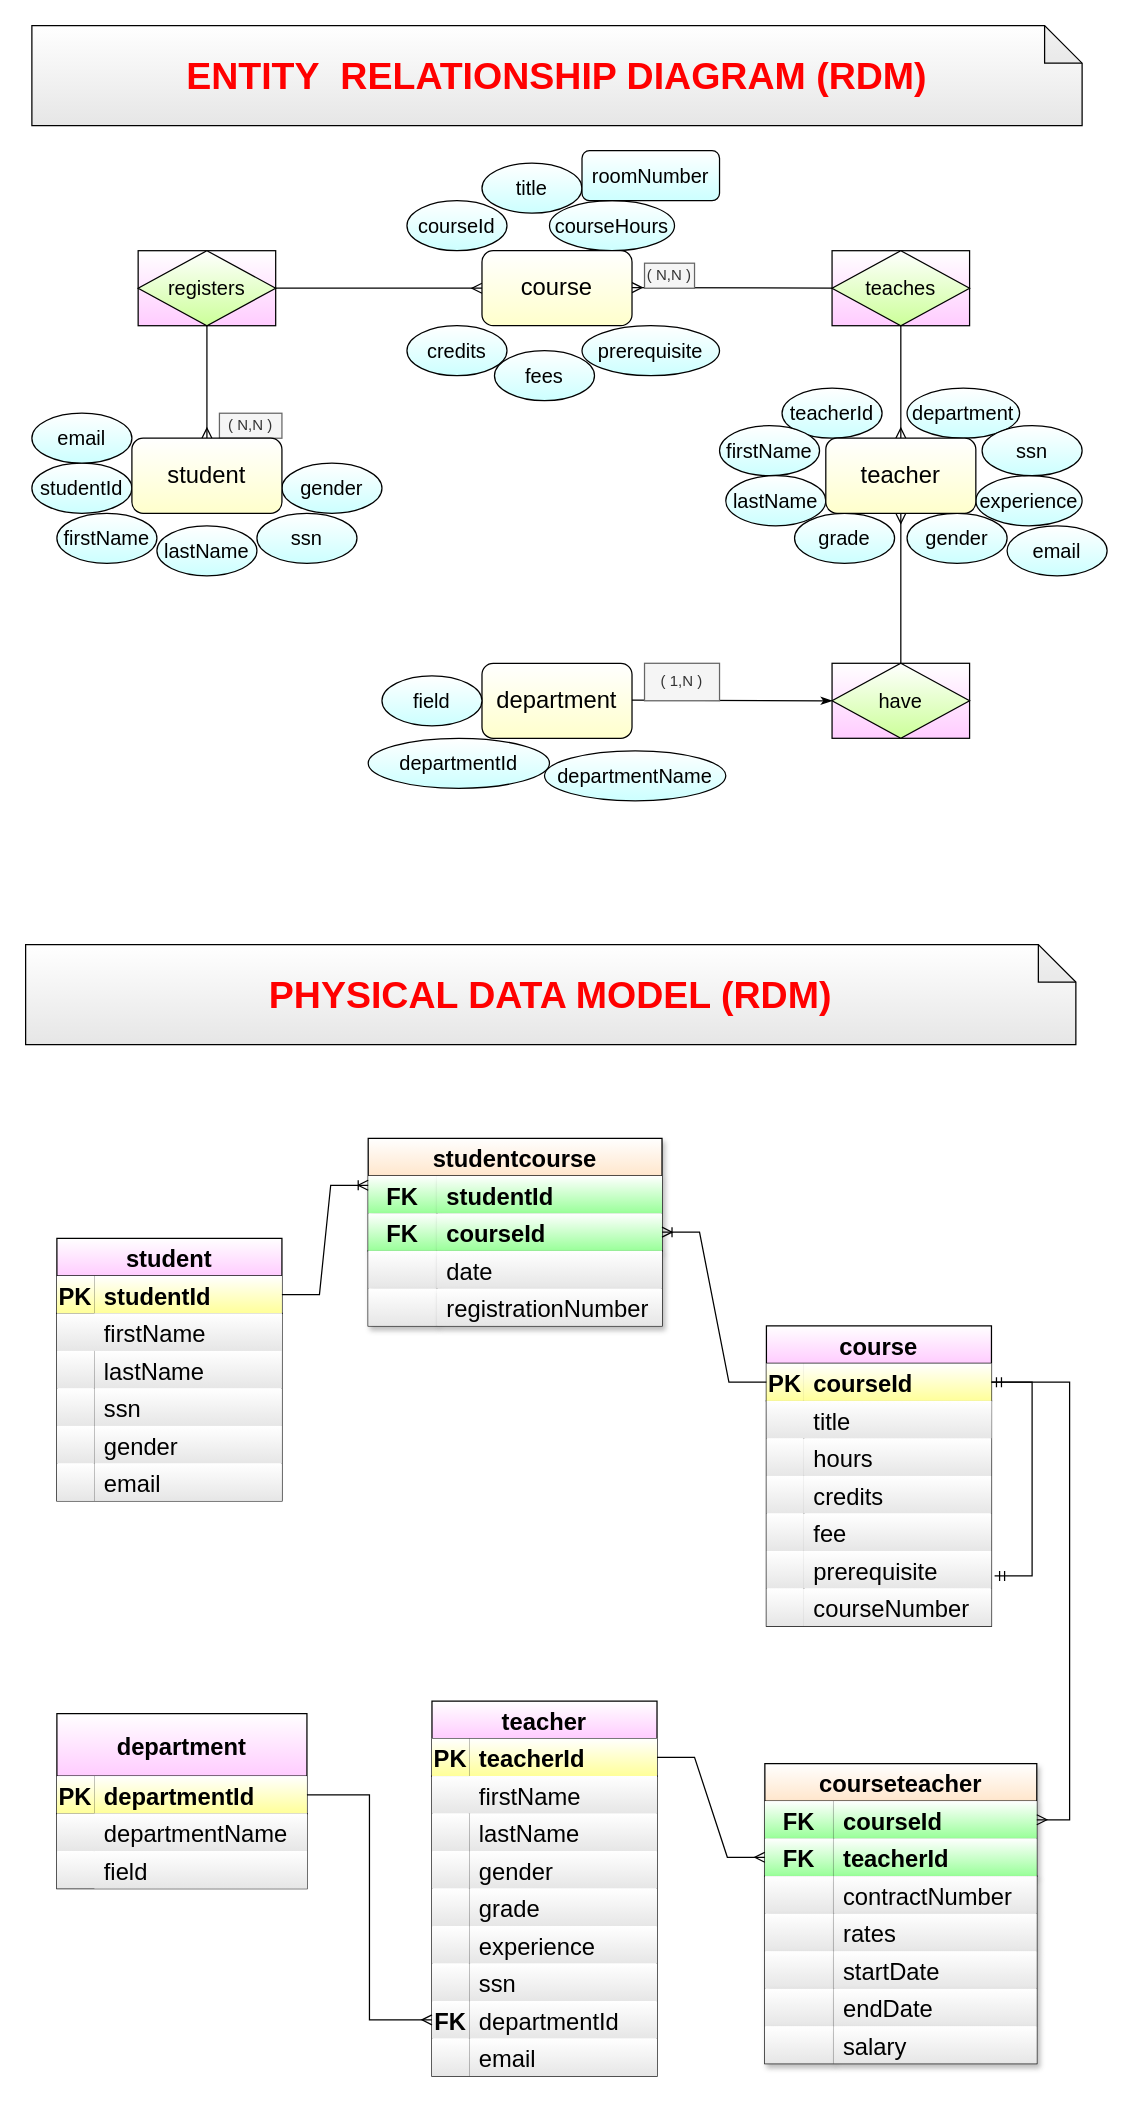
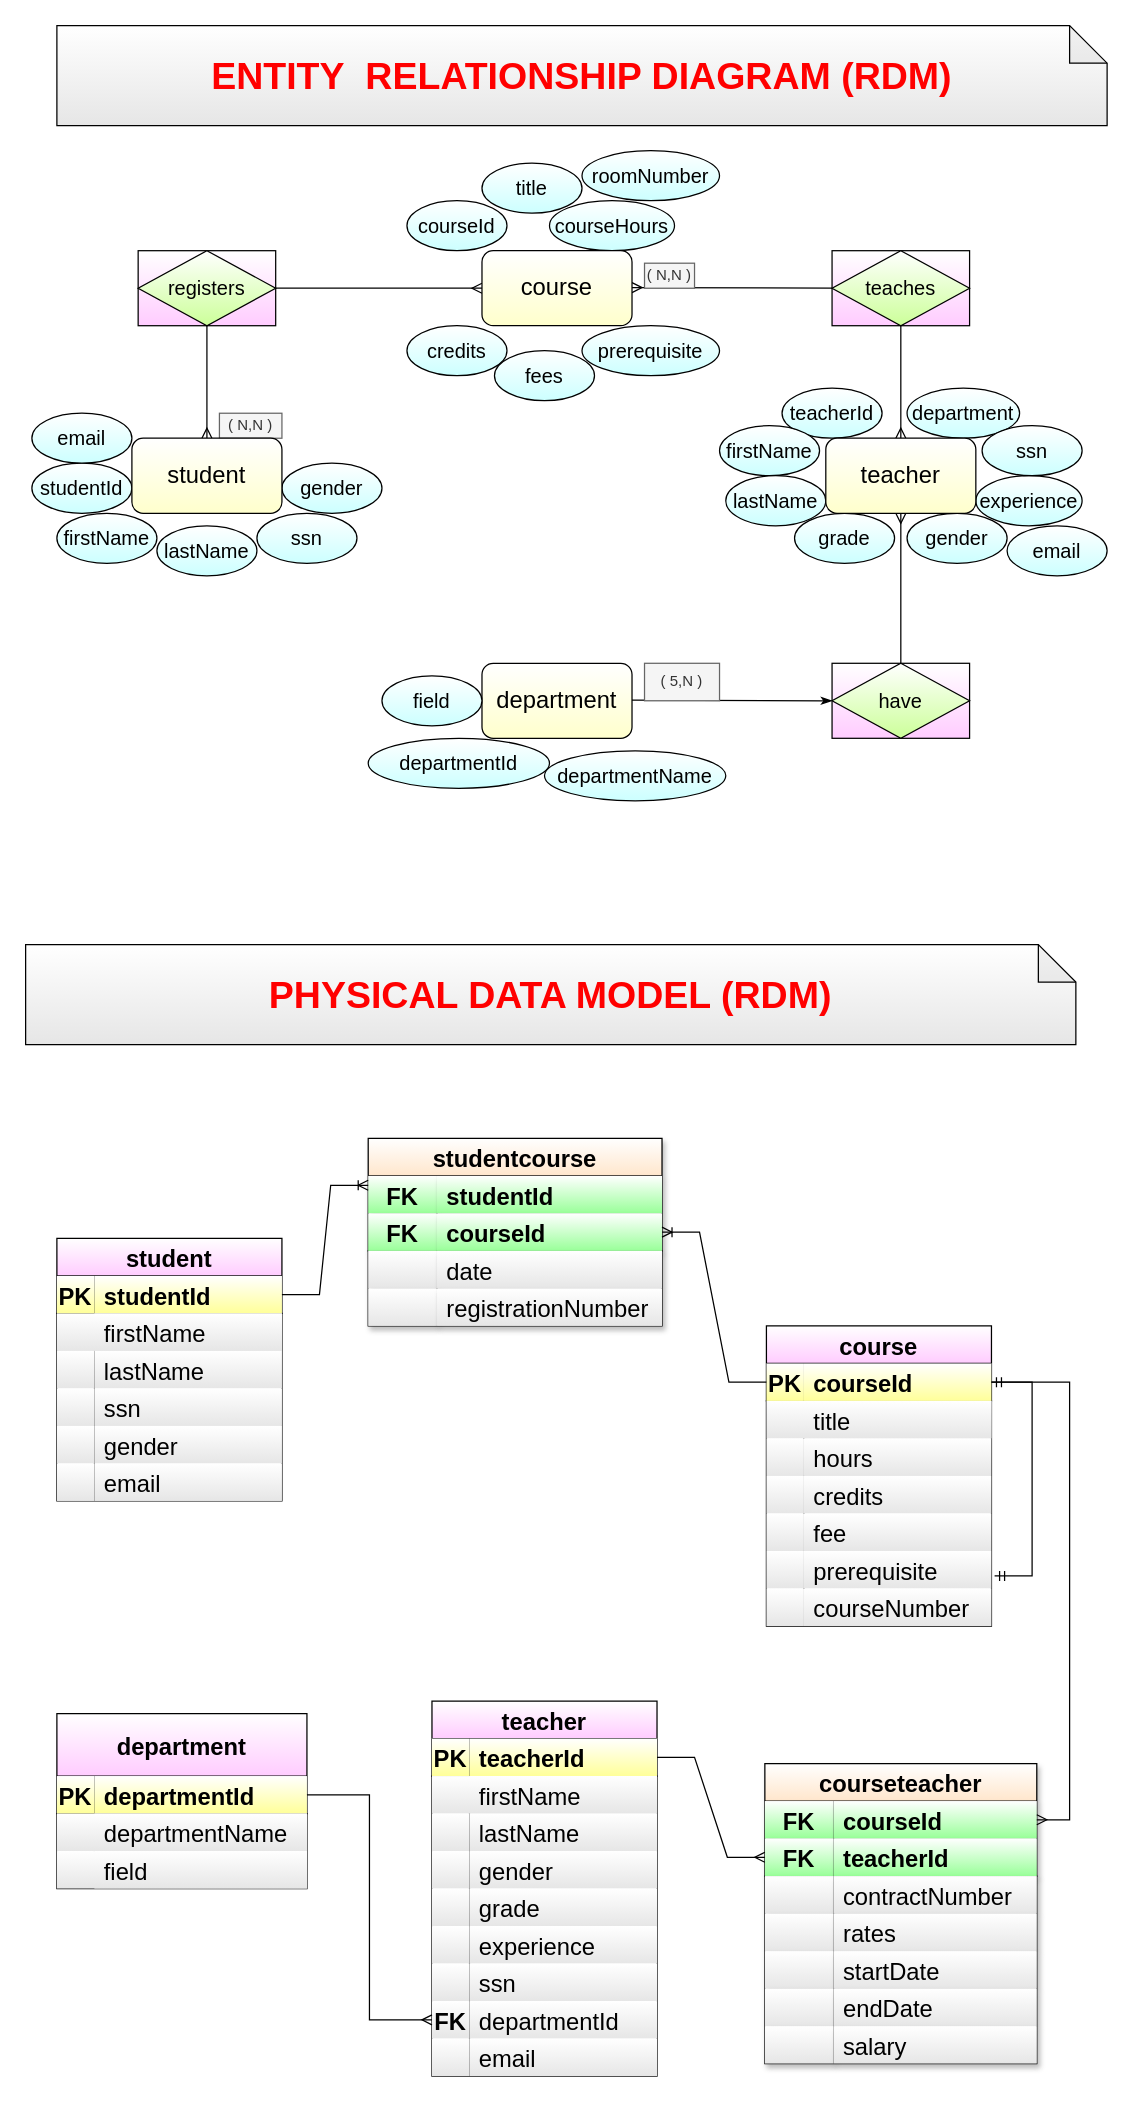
- <mxCell id="2" value="&lt;h1&gt;&lt;b&gt;&lt;font color=&quot;#ff0000&quot; style=&quot;font-size: 30px;&quot;&gt;ENTITY&amp;nbsp; RELATIONSHIP DIAGRAM (RDM)&lt;/font&gt;&lt;/b&gt;&lt;/h1&gt;" style="shape=note;whiteSpace=wrap;html=1;backgroundOutline=1;darkOpacity=0.05;gradientColor=#E6E6E6;" parent="1" vertex="1"><mxGeometry y="20" width="840" height="80" as="geometry" x="25" /></mxCell>
+ <mxCell id="2" value="&lt;h1&gt;&lt;b&gt;&lt;font color=&quot;#ff0000&quot; style=&quot;font-size: 30px;&quot;&gt;ENTITY&amp;nbsp; RELATIONSHIP DIAGRAM (RDM)&lt;/font&gt;&lt;/b&gt;&lt;/h1&gt;" style="shape=note;whiteSpace=wrap;html=1;backgroundOutline=1;darkOpacity=0.05;gradientColor=#E6E6E6;" parent="1" vertex="1"><mxGeometry x="45" y="20" width="840" height="80" as="geometry" /></mxCell>
- <mxCell id="167" value="roomNumber" style="whiteSpace=wrap;html=1;labelBackgroundColor=none;fontSize=16;fontColor=#000000;gradientColor=#CCFFFF;rounded=1;" vertex="1" parent="1"><mxGeometry x="465" y="120" width="110" height="40" as="geometry" /></mxCell>
+ <mxCell id="167" value="roomNumber" style="ellipse;whiteSpace=wrap;html=1;labelBackgroundColor=none;fontSize=16;fontColor=#000000;gradientColor=#CCFFFF;" vertex="1" parent="1"><mxGeometry x="465" y="120" width="110" height="40" as="geometry" /></mxCell>
- <mxCell id="32" value="( 1,N )" style="text;html=1;strokeColor=#666666;fillColor=#f5f5f5;align=center;verticalAlign=middle;whiteSpace=wrap;rounded=0;fontColor=#333333;" parent="1" vertex="1"><mxGeometry x="515" y="530" width="60" height="30" as="geometry" /></mxCell>
+ <mxCell id="32" value="( 5,N )" style="text;html=1;strokeColor=#666666;fillColor=#f5f5f5;align=center;verticalAlign=middle;whiteSpace=wrap;rounded=0;fontColor=#333333;" parent="1" vertex="1"><mxGeometry x="515" y="530" width="60" height="30" as="geometry" /></mxCell>
